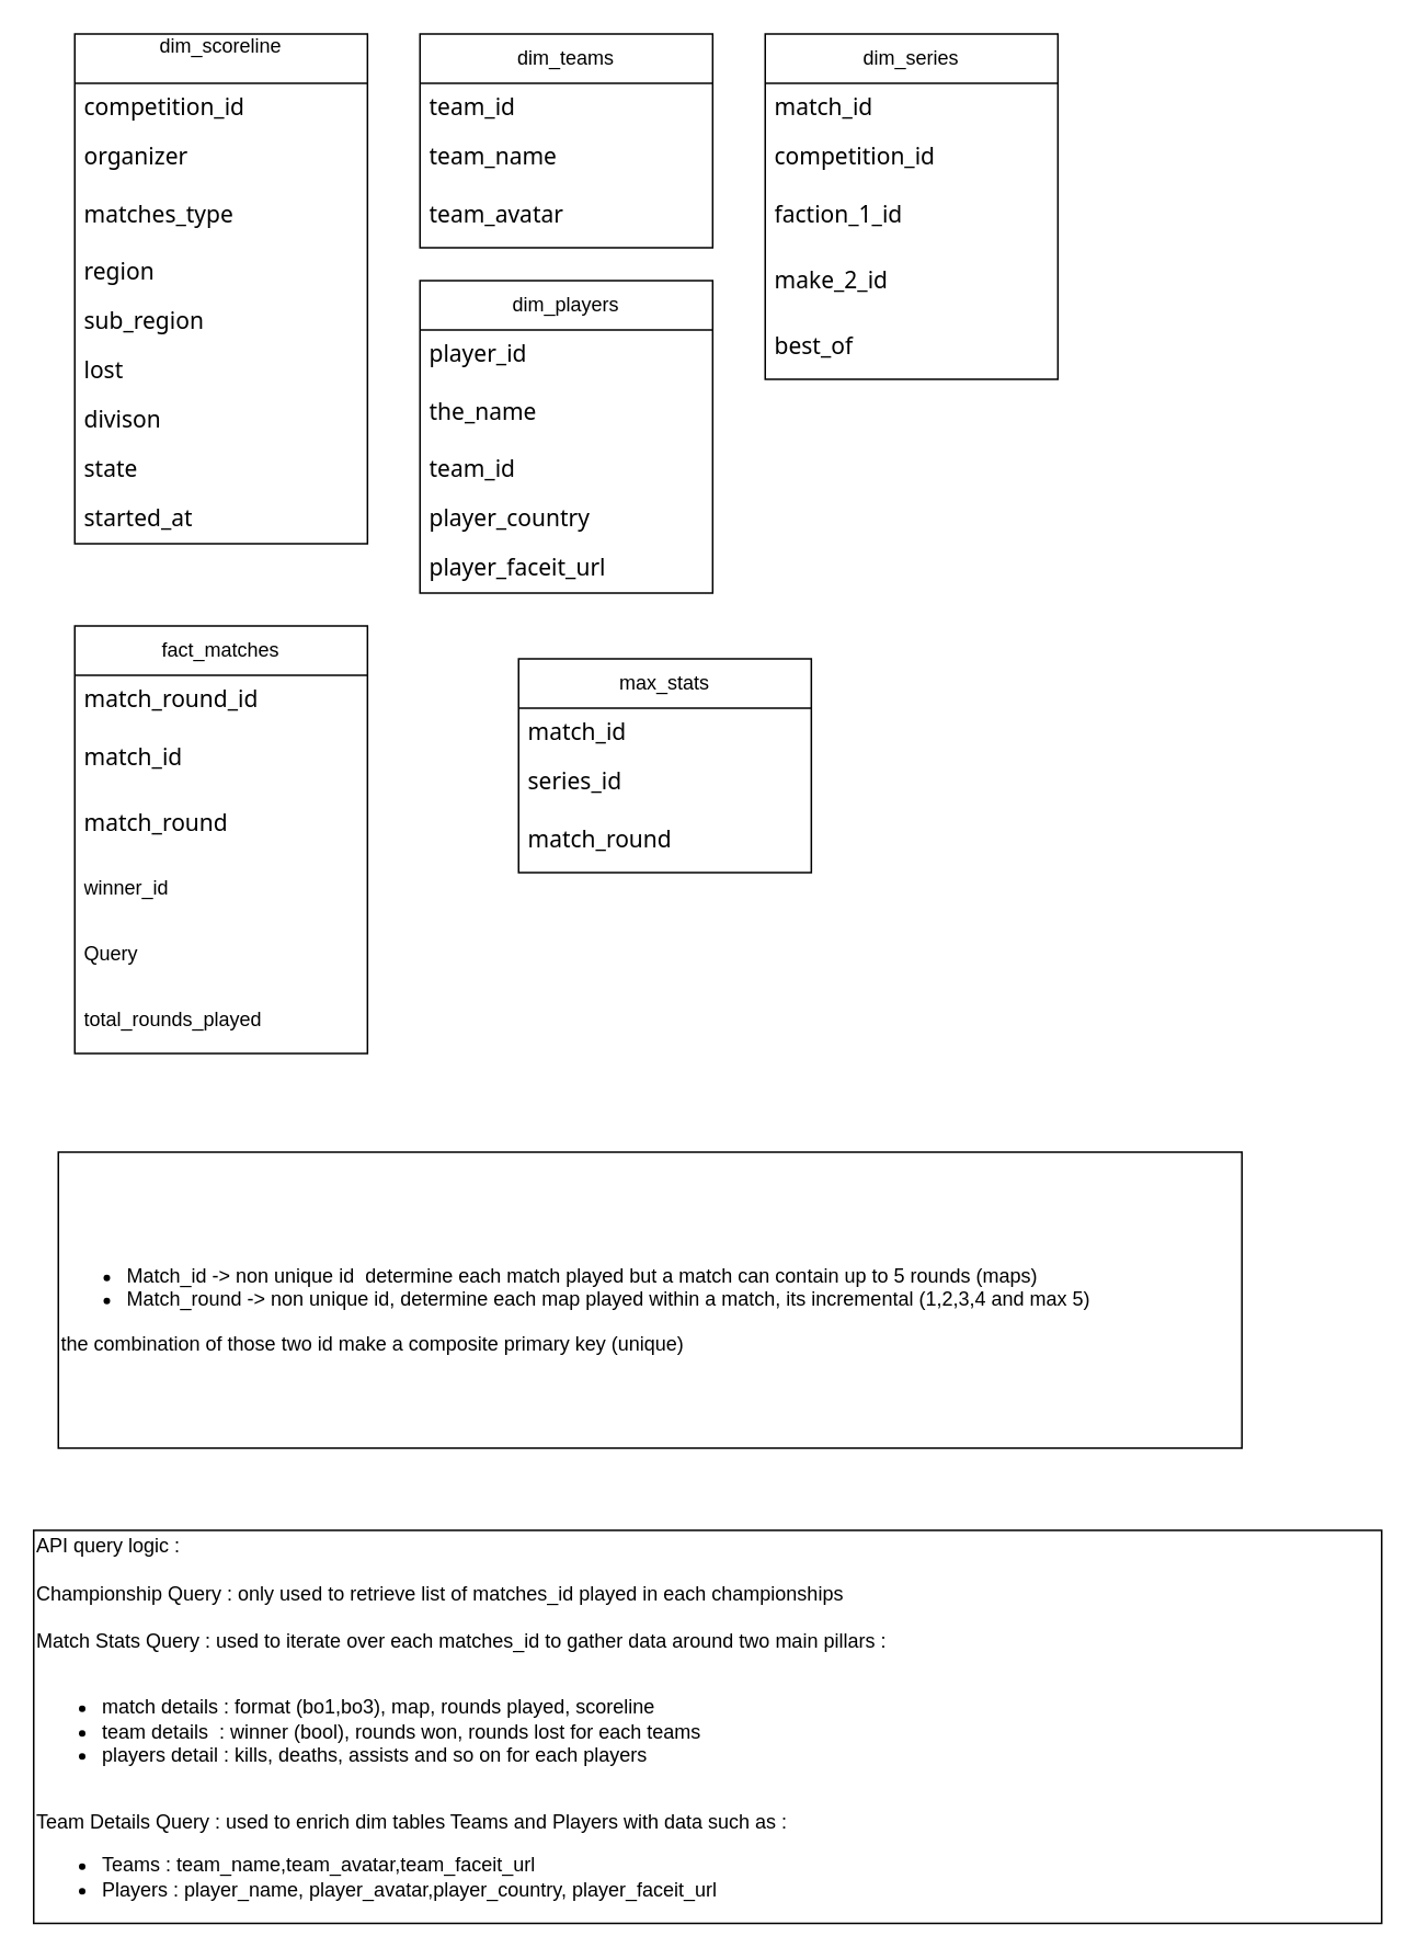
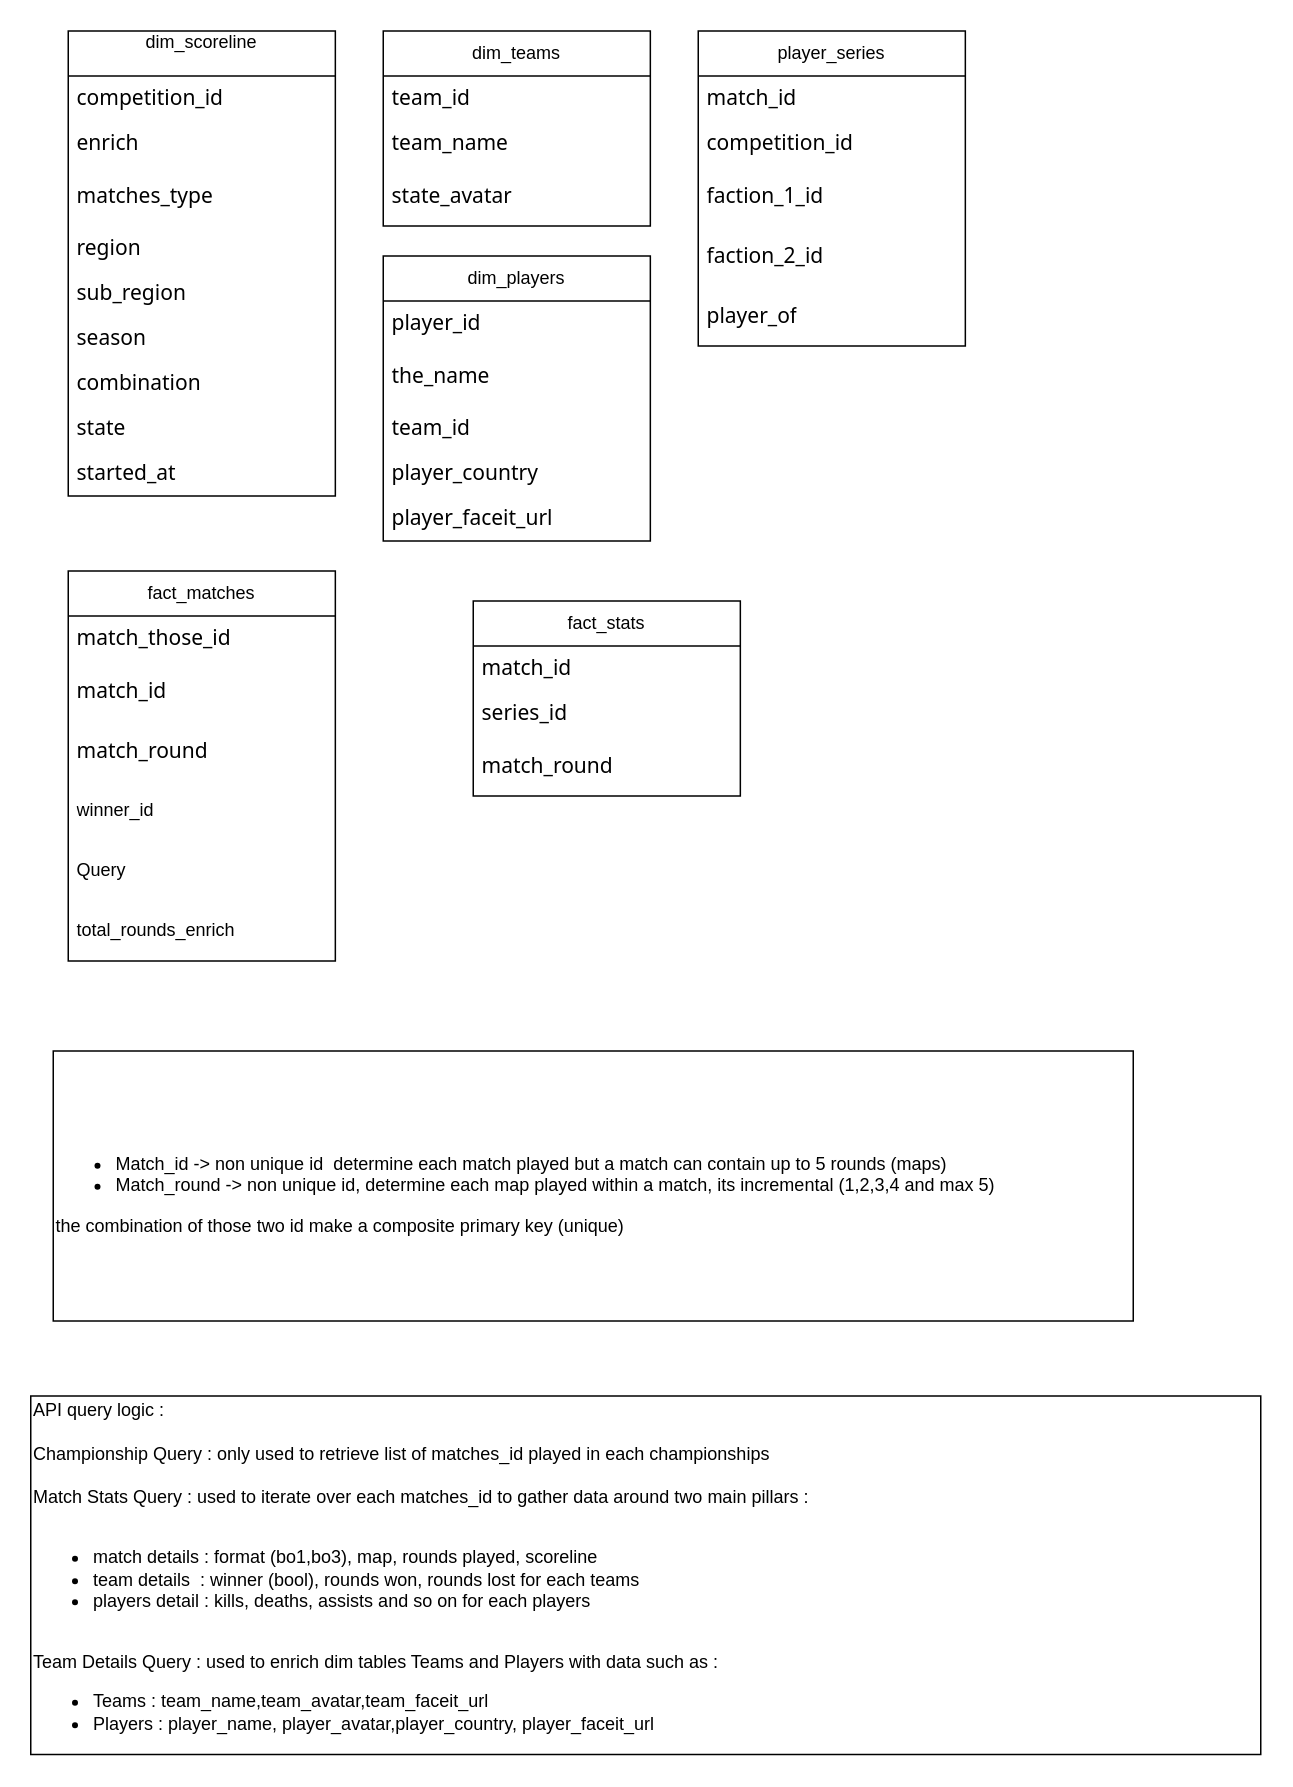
- <mxCell id="22" value="&lt;div&gt;dim_series&lt;/div&gt;" style="swimlane;fontStyle=0;childLayout=stackLayout;horizontal=1;startSize=30;horizontalStack=0;resizeParent=1;resizeParentMax=0;resizeLast=0;collapsible=1;marginBottom=0;whiteSpace=wrap;html=1;" vertex="1" parent="1"><mxGeometry x="465" y="20" width="178.06" height="210" as="geometry" /></mxCell>
+ <mxCell id="22" value="&lt;div&gt;player_series&lt;/div&gt;" style="swimlane;fontStyle=0;childLayout=stackLayout;horizontal=1;startSize=30;horizontalStack=0;resizeParent=1;resizeParentMax=0;resizeLast=0;collapsible=1;marginBottom=0;whiteSpace=wrap;html=1;" vertex="1" parent="1"><mxGeometry x="465" y="20" width="178.06" height="210" as="geometry" /></mxCell>
- <mxCell id="4" value="&lt;span style=&quot;font-family: &amp;quot;Segoe WPC&amp;quot;, &amp;quot;Segoe UI&amp;quot;, sans-serif; font-size: 14px; text-align: right; background-color: transparent;&quot;&gt;organizer&lt;/span&gt;&lt;span style=&quot;font-family: &amp;quot;Segoe WPC&amp;quot;, &amp;quot;Segoe UI&amp;quot;, sans-serif; font-size: 14px; text-align: right; background-color: transparent; white-space: pre;&quot;&gt;&#09;&lt;/span&gt;" style="text;strokeColor=none;fillColor=none;align=left;verticalAlign=middle;spacingLeft=4;spacingRight=4;overflow=hidden;points=[[0,0.5],[1,0.5]];portConstraint=eastwest;rotatable=0;whiteSpace=wrap;html=1;" vertex="1" parent="2"><mxGeometry y="60" width="178.06" height="30" as="geometry" /></mxCell>
+ <mxCell id="4" value="&lt;span style=&quot;font-family: &amp;quot;Segoe WPC&amp;quot;, &amp;quot;Segoe UI&amp;quot;, sans-serif; font-size: 14px; text-align: right; background-color: transparent;&quot;&gt;enrich&lt;/span&gt;&lt;span style=&quot;font-family: &amp;quot;Segoe WPC&amp;quot;, &amp;quot;Segoe UI&amp;quot;, sans-serif; font-size: 14px; text-align: right; background-color: transparent; white-space: pre;&quot;&gt;&#09;&lt;/span&gt;" style="text;strokeColor=none;fillColor=none;align=left;verticalAlign=middle;spacingLeft=4;spacingRight=4;overflow=hidden;points=[[0,0.5],[1,0.5]];portConstraint=eastwest;rotatable=0;whiteSpace=wrap;html=1;" vertex="1" parent="2"><mxGeometry y="60" width="178.06" height="30" as="geometry" /></mxCell>
- <mxCell id="15" value="&lt;div style=&quot;text-align: right;&quot;&gt;&lt;span style=&quot;background-color: transparent; color: light-dark(rgb(0, 0, 0), rgb(255, 255, 255)); font-size: 14px;&quot;&gt;&lt;font face=&quot;Segoe WPC, Segoe UI, sans-serif&quot;&gt;team_avatar&lt;/font&gt;&lt;/span&gt;&lt;/div&gt;" style="text;strokeColor=none;fillColor=none;align=left;verticalAlign=middle;spacingLeft=4;spacingRight=4;overflow=hidden;points=[[0,0.5],[1,0.5]];portConstraint=eastwest;rotatable=0;whiteSpace=wrap;html=1;" vertex="1" parent="12"><mxGeometry y="90" width="178.06" height="40" as="geometry" /></mxCell>
+ <mxCell id="15" value="&lt;div style=&quot;text-align: right;&quot;&gt;&lt;span style=&quot;background-color: transparent; color: light-dark(rgb(0, 0, 0), rgb(255, 255, 255)); font-size: 14px;&quot;&gt;&lt;font face=&quot;Segoe WPC, Segoe UI, sans-serif&quot;&gt;state_avatar&lt;/font&gt;&lt;/span&gt;&lt;/div&gt;" style="text;strokeColor=none;fillColor=none;align=left;verticalAlign=middle;spacingLeft=4;spacingRight=4;overflow=hidden;points=[[0,0.5],[1,0.5]];portConstraint=eastwest;rotatable=0;whiteSpace=wrap;html=1;" vertex="1" parent="12"><mxGeometry y="90" width="178.06" height="40" as="geometry" /></mxCell>
- <mxCell id="26" value="&lt;div style=&quot;text-align: right;&quot;&gt;&lt;span style=&quot;background-color: transparent; color: light-dark(rgb(0, 0, 0), rgb(255, 255, 255)); font-size: 14px;&quot;&gt;&lt;font face=&quot;Segoe WPC, Segoe UI, sans-serif&quot;&gt;make_2_id&lt;/font&gt;&lt;/span&gt;&lt;/div&gt;" style="text;strokeColor=none;fillColor=none;align=left;verticalAlign=middle;spacingLeft=4;spacingRight=4;overflow=hidden;points=[[0,0.5],[1,0.5]];portConstraint=eastwest;rotatable=0;whiteSpace=wrap;html=1;" vertex="1" parent="22"><mxGeometry y="130" width="178.06" height="40" as="geometry" /></mxCell>
+ <mxCell id="26" value="&lt;div style=&quot;text-align: right;&quot;&gt;&lt;span style=&quot;background-color: transparent; color: light-dark(rgb(0, 0, 0), rgb(255, 255, 255)); font-size: 14px;&quot;&gt;&lt;font face=&quot;Segoe WPC, Segoe UI, sans-serif&quot;&gt;faction_2_id&lt;/font&gt;&lt;/span&gt;&lt;/div&gt;" style="text;strokeColor=none;fillColor=none;align=left;verticalAlign=middle;spacingLeft=4;spacingRight=4;overflow=hidden;points=[[0,0.5],[1,0.5]];portConstraint=eastwest;rotatable=0;whiteSpace=wrap;html=1;" vertex="1" parent="22"><mxGeometry y="130" width="178.06" height="40" as="geometry" /></mxCell>
- <mxCell id="27" value="&lt;div style=&quot;text-align: right;&quot;&gt;&lt;span style=&quot;background-color: transparent; color: light-dark(rgb(0, 0, 0), rgb(255, 255, 255)); font-size: 14px;&quot;&gt;&lt;font face=&quot;Segoe WPC, Segoe UI, sans-serif&quot;&gt;best_of&lt;/font&gt;&lt;/span&gt;&lt;/div&gt;" style="text;strokeColor=none;fillColor=none;align=left;verticalAlign=middle;spacingLeft=4;spacingRight=4;overflow=hidden;points=[[0,0.5],[1,0.5]];portConstraint=eastwest;rotatable=0;whiteSpace=wrap;html=1;" vertex="1" parent="22"><mxGeometry y="170" width="178.06" height="40" as="geometry" /></mxCell>
+ <mxCell id="27" value="&lt;div style=&quot;text-align: right;&quot;&gt;&lt;span style=&quot;background-color: transparent; color: light-dark(rgb(0, 0, 0), rgb(255, 255, 255)); font-size: 14px;&quot;&gt;&lt;font face=&quot;Segoe WPC, Segoe UI, sans-serif&quot;&gt;player_of&lt;/font&gt;&lt;/span&gt;&lt;/div&gt;" style="text;strokeColor=none;fillColor=none;align=left;verticalAlign=middle;spacingLeft=4;spacingRight=4;overflow=hidden;points=[[0,0.5],[1,0.5]];portConstraint=eastwest;rotatable=0;whiteSpace=wrap;html=1;" vertex="1" parent="22"><mxGeometry y="170" width="178.06" height="40" as="geometry" /></mxCell>
- <mxCell id="8" value="&lt;div style=&quot;text-align: right;&quot;&gt;&lt;span style=&quot;background-color: transparent; color: light-dark(rgb(0, 0, 0), rgb(255, 255, 255)); font-size: 14px;&quot;&gt;&lt;font face=&quot;Segoe WPC, Segoe UI, sans-serif&quot;&gt;lost&lt;/font&gt;&lt;/span&gt;&lt;/div&gt;" style="text;strokeColor=none;fillColor=none;align=left;verticalAlign=middle;spacingLeft=4;spacingRight=4;overflow=hidden;points=[[0,0.5],[1,0.5]];portConstraint=eastwest;rotatable=0;whiteSpace=wrap;html=1;" vertex="1" parent="2"><mxGeometry y="190" width="178.06" height="30" as="geometry" /></mxCell>
+ <mxCell id="8" value="&lt;div style=&quot;text-align: right;&quot;&gt;&lt;span style=&quot;background-color: transparent; color: light-dark(rgb(0, 0, 0), rgb(255, 255, 255)); font-size: 14px;&quot;&gt;&lt;font face=&quot;Segoe WPC, Segoe UI, sans-serif&quot;&gt;season&lt;/font&gt;&lt;/span&gt;&lt;/div&gt;" style="text;strokeColor=none;fillColor=none;align=left;verticalAlign=middle;spacingLeft=4;spacingRight=4;overflow=hidden;points=[[0,0.5],[1,0.5]];portConstraint=eastwest;rotatable=0;whiteSpace=wrap;html=1;" vertex="1" parent="2"><mxGeometry y="190" width="178.06" height="30" as="geometry" /></mxCell>
- <mxCell id="9" value="&lt;div style=&quot;text-align: right;&quot;&gt;&lt;span style=&quot;background-color: transparent; color: light-dark(rgb(0, 0, 0), rgb(255, 255, 255)); font-size: 14px;&quot;&gt;&lt;font face=&quot;Segoe WPC, Segoe UI, sans-serif&quot;&gt;divison&lt;/font&gt;&lt;/span&gt;&lt;/div&gt;" style="text;strokeColor=none;fillColor=none;align=left;verticalAlign=middle;spacingLeft=4;spacingRight=4;overflow=hidden;points=[[0,0.5],[1,0.5]];portConstraint=eastwest;rotatable=0;whiteSpace=wrap;html=1;" vertex="1" parent="2"><mxGeometry y="220" width="178.06" height="30" as="geometry" /></mxCell>
+ <mxCell id="9" value="&lt;div style=&quot;text-align: right;&quot;&gt;&lt;span style=&quot;background-color: transparent; color: light-dark(rgb(0, 0, 0), rgb(255, 255, 255)); font-size: 14px;&quot;&gt;&lt;font face=&quot;Segoe WPC, Segoe UI, sans-serif&quot;&gt;combination&lt;/font&gt;&lt;/span&gt;&lt;/div&gt;" style="text;strokeColor=none;fillColor=none;align=left;verticalAlign=middle;spacingLeft=4;spacingRight=4;overflow=hidden;points=[[0,0.5],[1,0.5]];portConstraint=eastwest;rotatable=0;whiteSpace=wrap;html=1;" vertex="1" parent="2"><mxGeometry y="220" width="178.06" height="30" as="geometry" /></mxCell>
- <mxCell id="35" value="&lt;div&gt;max_stats&lt;/div&gt;" style="swimlane;fontStyle=0;childLayout=stackLayout;horizontal=1;startSize=30;horizontalStack=0;resizeParent=1;resizeParentMax=0;resizeLast=0;collapsible=1;marginBottom=0;whiteSpace=wrap;html=1;" vertex="1" parent="1"><mxGeometry x="315" y="400" width="178.06" height="130" as="geometry" /></mxCell>
+ <mxCell id="35" value="&lt;div&gt;fact_stats&lt;/div&gt;" style="swimlane;fontStyle=0;childLayout=stackLayout;horizontal=1;startSize=30;horizontalStack=0;resizeParent=1;resizeParentMax=0;resizeLast=0;collapsible=1;marginBottom=0;whiteSpace=wrap;html=1;" vertex="1" parent="1"><mxGeometry x="315" y="400" width="178.06" height="130" as="geometry" /></mxCell>
- <mxCell id="29" value="&lt;div style=&quot;text-align: right;&quot;&gt;&lt;font face=&quot;Segoe WPC, Segoe UI, sans-serif&quot;&gt;&lt;span style=&quot;font-size: 14px;&quot;&gt;match_round_id&lt;/span&gt;&lt;/font&gt;&lt;/div&gt;" style="text;strokeColor=none;fillColor=none;align=left;verticalAlign=middle;spacingLeft=4;spacingRight=4;overflow=hidden;points=[[0,0.5],[1,0.5]];portConstraint=eastwest;rotatable=0;whiteSpace=wrap;html=1;" vertex="1" parent="28"><mxGeometry y="30" width="178.06" height="30" as="geometry" /></mxCell>
+ <mxCell id="29" value="&lt;div style=&quot;text-align: right;&quot;&gt;&lt;font face=&quot;Segoe WPC, Segoe UI, sans-serif&quot;&gt;&lt;span style=&quot;font-size: 14px;&quot;&gt;match_those_id&lt;/span&gt;&lt;/font&gt;&lt;/div&gt;" style="text;strokeColor=none;fillColor=none;align=left;verticalAlign=middle;spacingLeft=4;spacingRight=4;overflow=hidden;points=[[0,0.5],[1,0.5]];portConstraint=eastwest;rotatable=0;whiteSpace=wrap;html=1;" vertex="1" parent="28"><mxGeometry y="30" width="178.06" height="30" as="geometry" /></mxCell>
- <mxCell id="34" value="&lt;div style=&quot;text-align: right;&quot;&gt;total_rounds_played&lt;/div&gt;" style="text;strokeColor=none;fillColor=none;align=left;verticalAlign=middle;spacingLeft=4;spacingRight=4;overflow=hidden;points=[[0,0.5],[1,0.5]];portConstraint=eastwest;rotatable=0;whiteSpace=wrap;html=1;" vertex="1" parent="28"><mxGeometry y="220" width="178.06" height="40" as="geometry" /></mxCell>
+ <mxCell id="34" value="&lt;div style=&quot;text-align: right;&quot;&gt;total_rounds_enrich&lt;/div&gt;" style="text;strokeColor=none;fillColor=none;align=left;verticalAlign=middle;spacingLeft=4;spacingRight=4;overflow=hidden;points=[[0,0.5],[1,0.5]];portConstraint=eastwest;rotatable=0;whiteSpace=wrap;html=1;" vertex="1" parent="28"><mxGeometry y="220" width="178.06" height="40" as="geometry" /></mxCell>
